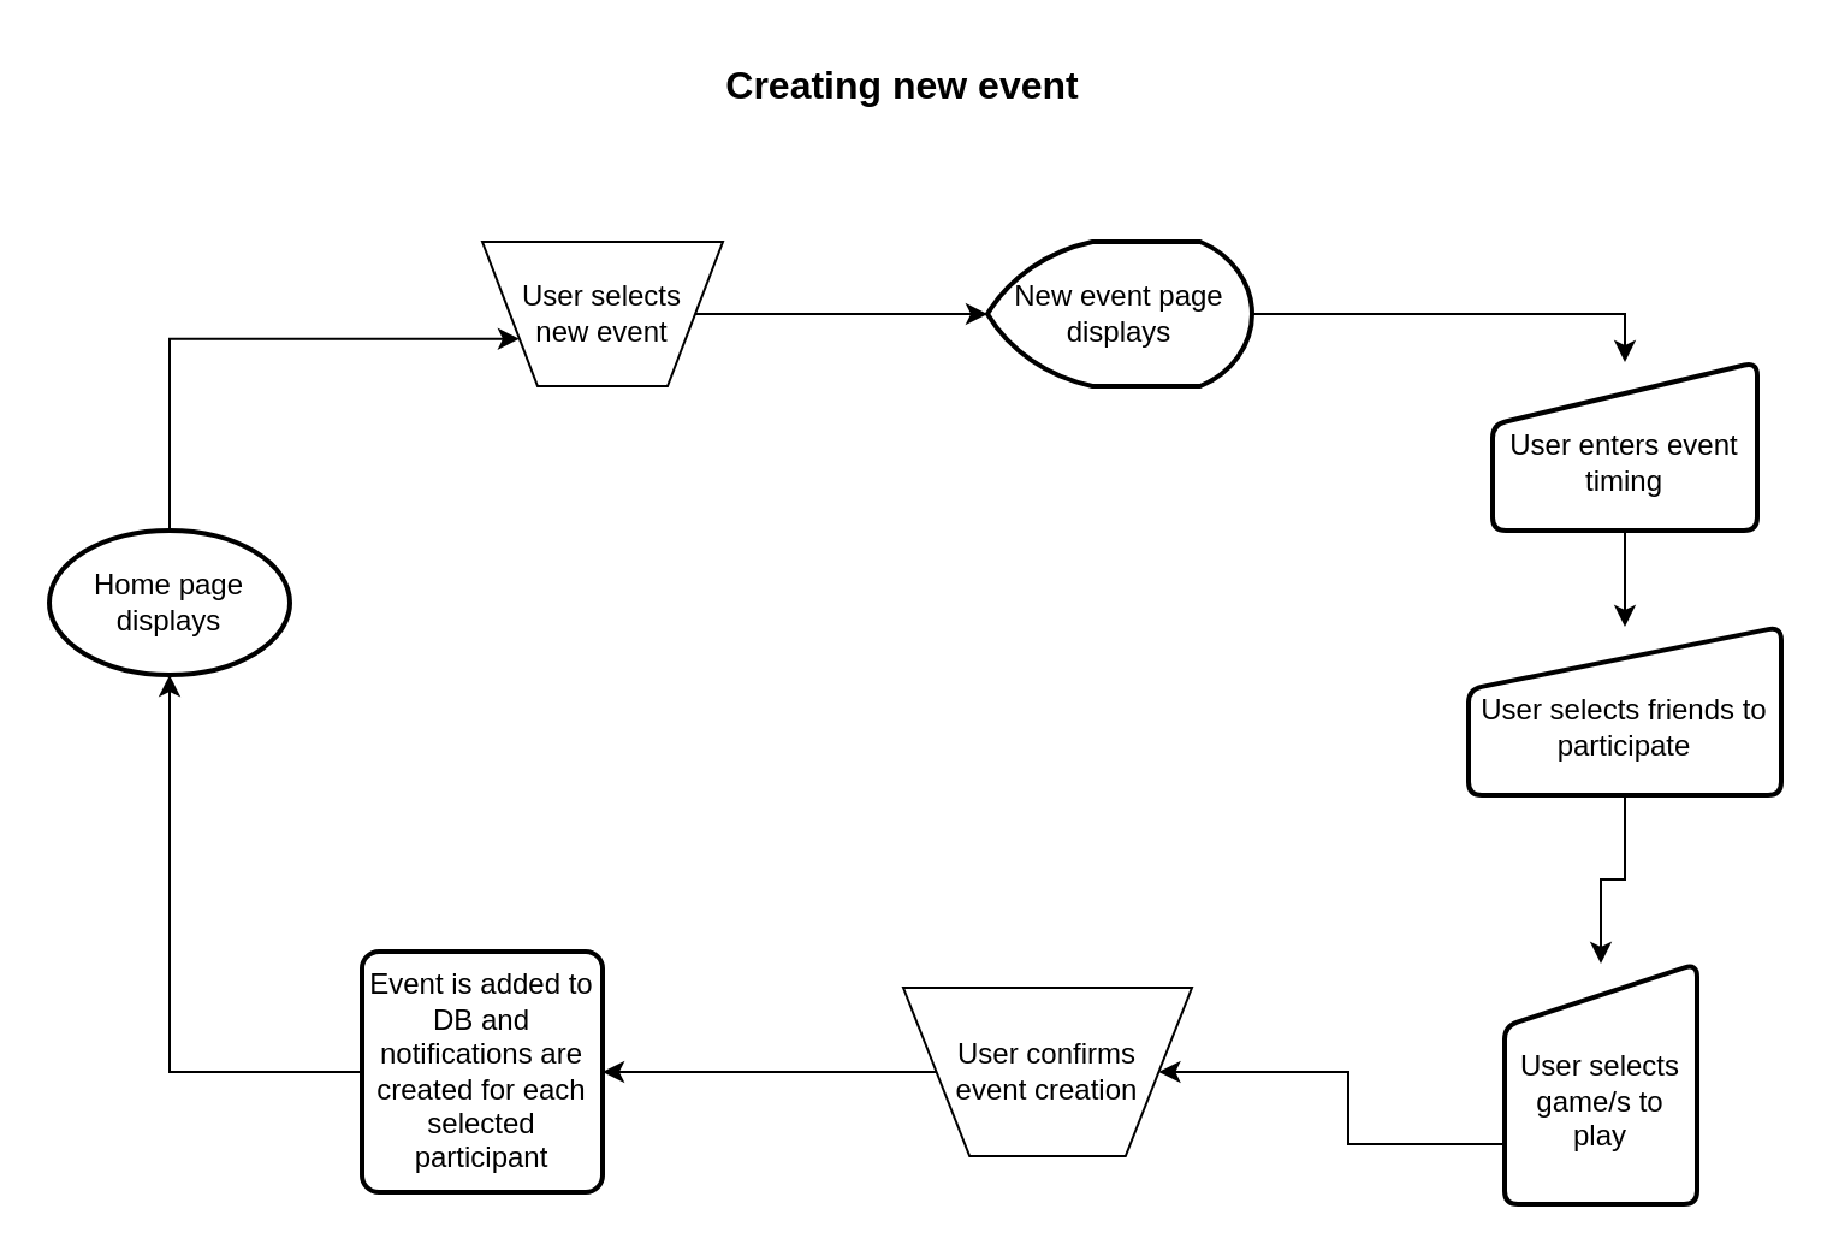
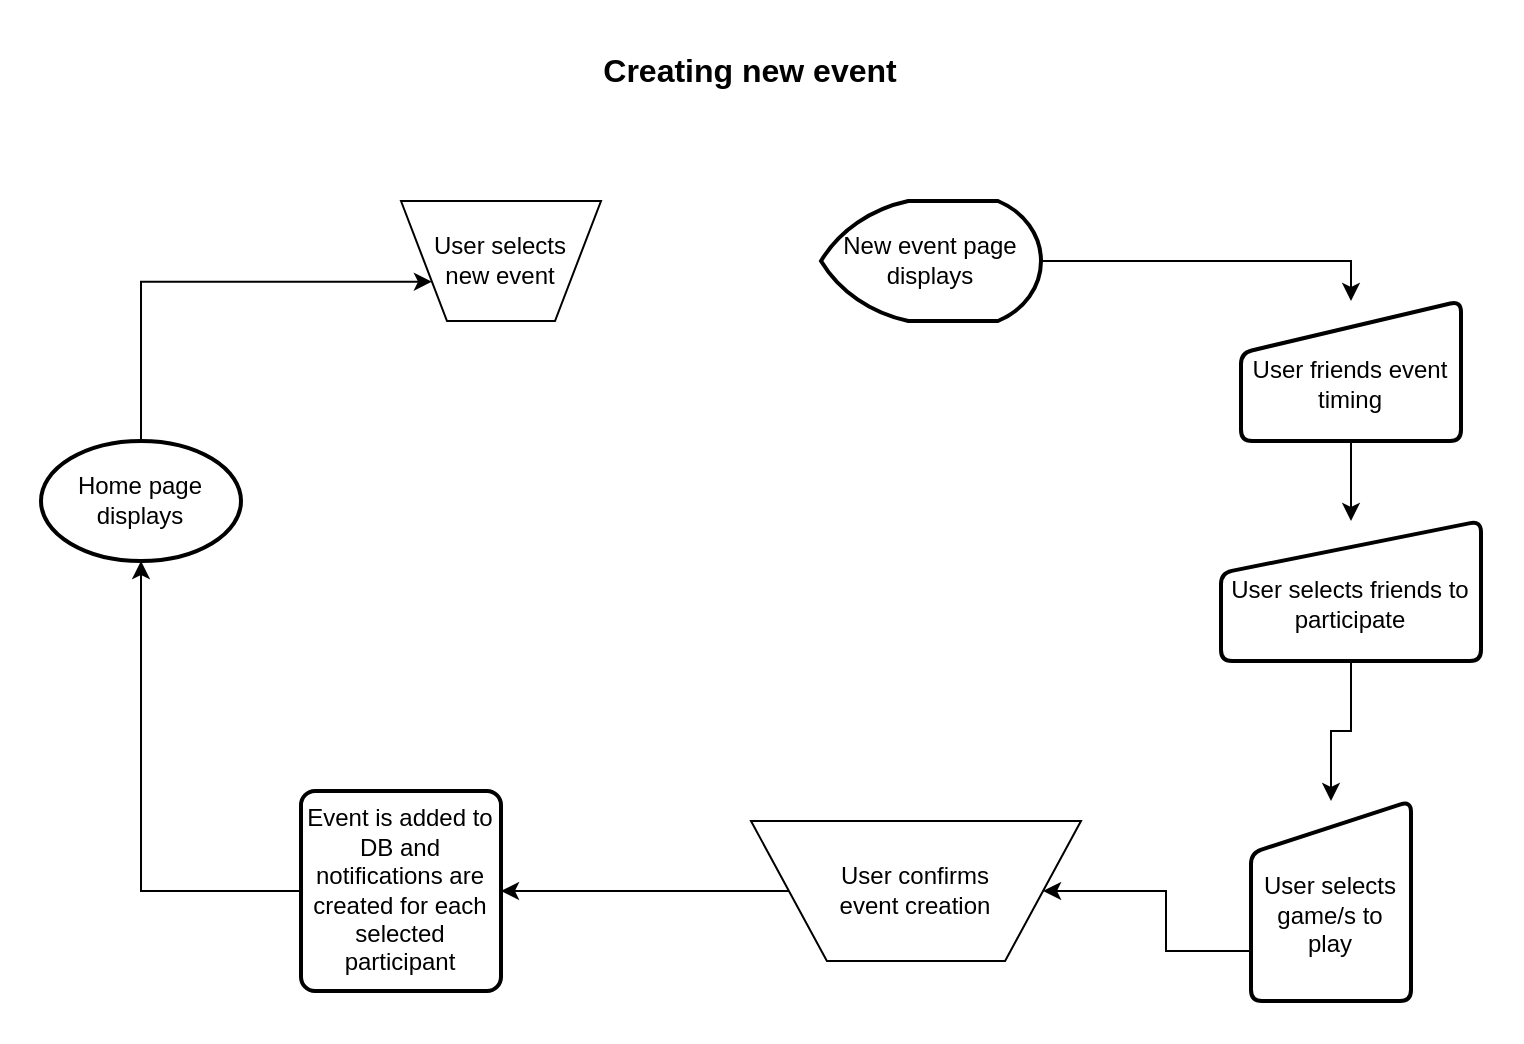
- <mxCell id="4" style="edgeStyle=orthogonalEdgeStyle;rounded=0;orthogonalLoop=1;jettySize=auto;html=1;exitX=1;exitY=0.5;exitDx=0;exitDy=0;entryX=0;entryY=0.5;entryDx=0;entryDy=0;entryPerimeter=0;" edge="1" parent="1" source="5" target="15"><mxGeometry relative="1" as="geometry" /></mxCell>
- <mxCell id="7" value="&lt;br&gt;User enters event timing" style="html=1;strokeWidth=2;shape=manualInput;whiteSpace=wrap;rounded=1;size=26;arcSize=11;" vertex="1" parent="1"><mxGeometry x="620" y="150" width="110" height="70" as="geometry" /></mxCell>
+ <mxCell id="7" value="&lt;br&gt;User friends event timing" style="html=1;strokeWidth=2;shape=manualInput;whiteSpace=wrap;rounded=1;size=26;arcSize=11;" vertex="1" parent="1"><mxGeometry x="620" y="150" width="110" height="70" as="geometry" /></mxCell>
- <mxCell id="13" value="User confirms&lt;br&gt;event creation" style="verticalLabelPosition=middle;verticalAlign=middle;html=1;shape=trapezoid;perimeter=trapezoidPerimeter;whiteSpace=wrap;size=0.23;arcSize=10;flipV=1;labelPosition=center;align=center;" vertex="1" parent="1"><mxGeometry x="375" y="410" width="120" height="70" as="geometry" /></mxCell>
+ <mxCell id="13" value="User confirms&lt;br&gt;event creation" style="verticalLabelPosition=middle;verticalAlign=middle;html=1;shape=trapezoid;perimeter=trapezoidPerimeter;whiteSpace=wrap;size=0.23;arcSize=10;flipV=1;labelPosition=center;align=center;" vertex="1" parent="1"><mxGeometry x="375" y="410" width="165" height="70" as="geometry" /></mxCell>
